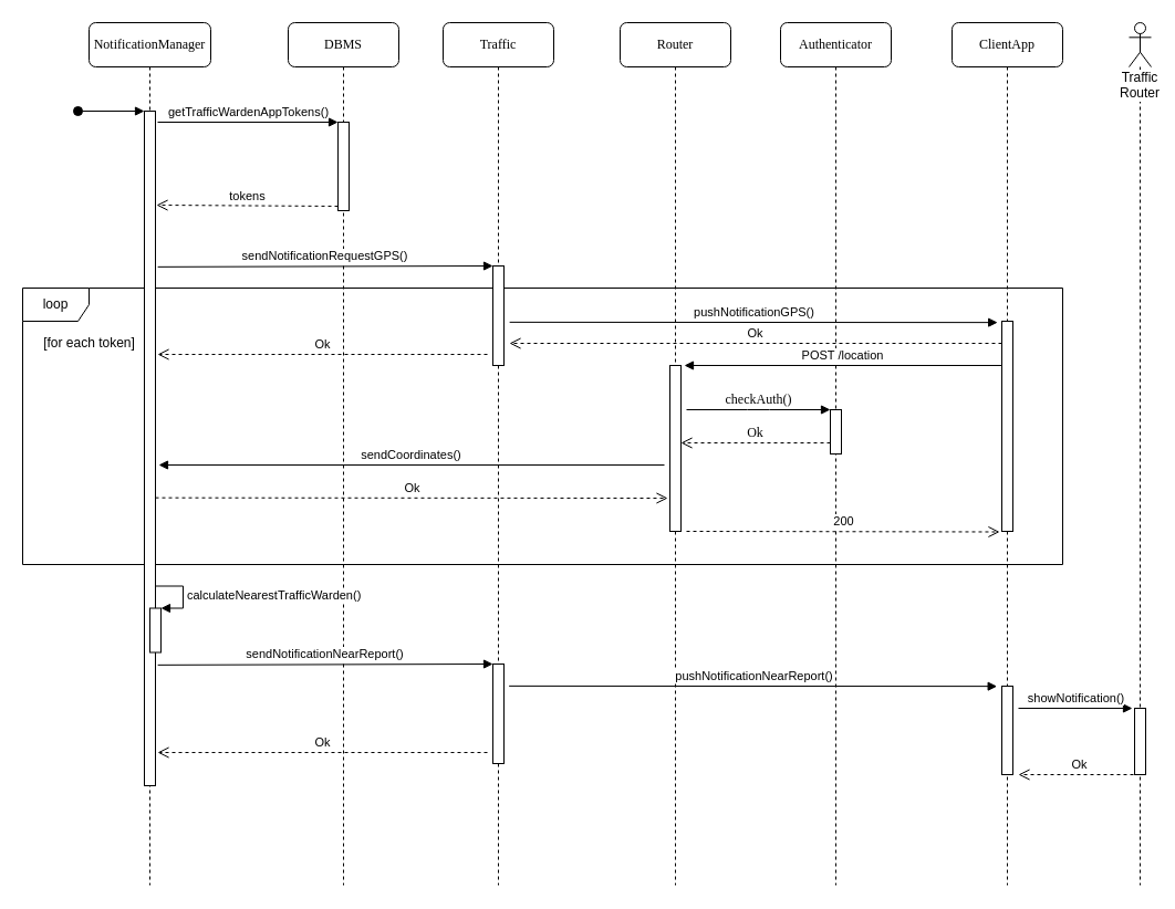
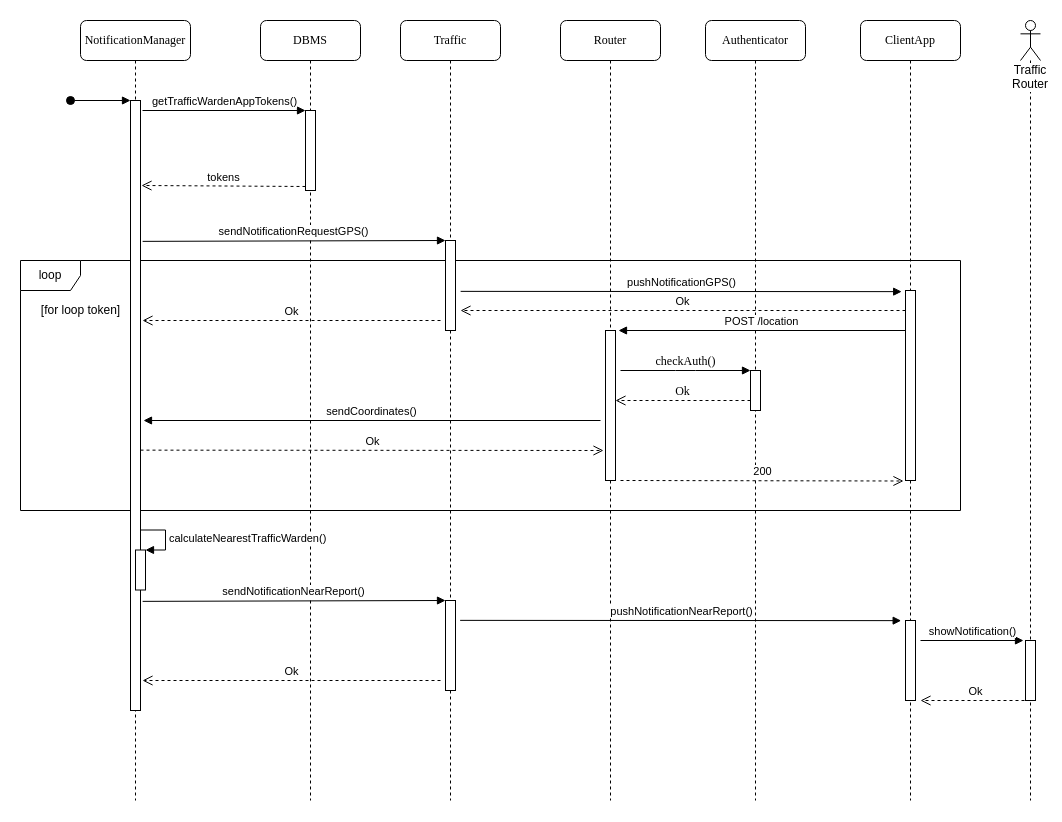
- <mxCell id="34" value="[for each token]" style="text;html=1;align=center;verticalAlign=middle;resizable=0;points=[];;autosize=1;" parent="1" vertex="1"><mxGeometry x="30" y="300" width="100" height="20" as="geometry" /></mxCell>
+ <mxCell id="34" value="[for loop token]" style="text;html=1;align=center;verticalAlign=middle;resizable=0;points=[];;autosize=1;" parent="1" vertex="1"><mxGeometry x="30" y="300" width="100" height="20" as="geometry" /></mxCell>
